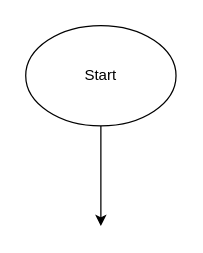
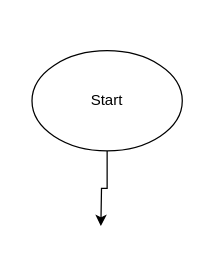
- <mxCell id="3" value="Start" style="ellipse;whiteSpace=wrap;html=1;" vertex="1" parent="1"><mxGeometry x="20" y="20" width="120" height="80" as="geometry" /></mxCell>
+ <mxCell id="3" value="Start" style="ellipse;whiteSpace=wrap;html=1;" vertex="1" parent="1"><mxGeometry x="25" y="40" width="120" height="80" as="geometry" /></mxCell>
